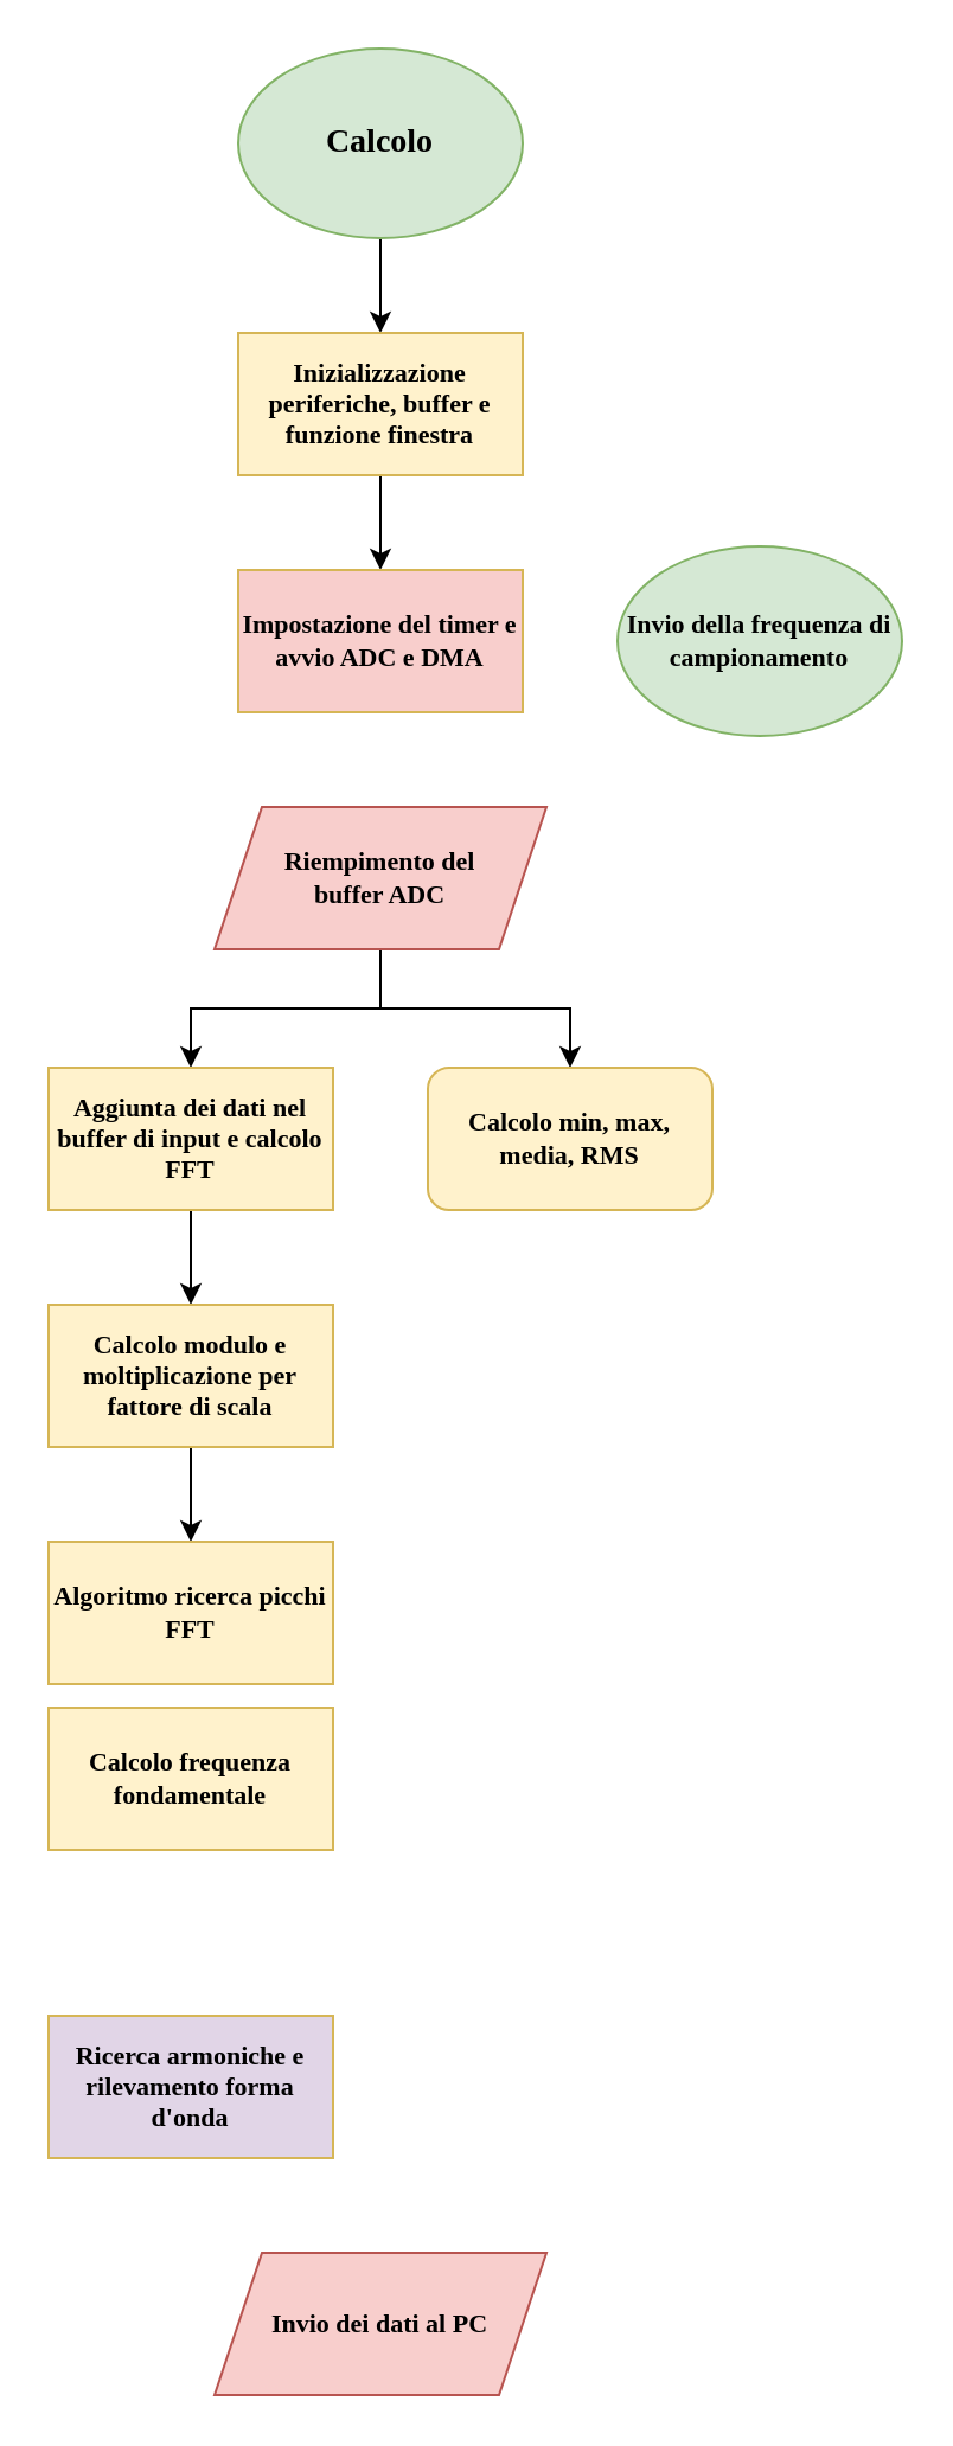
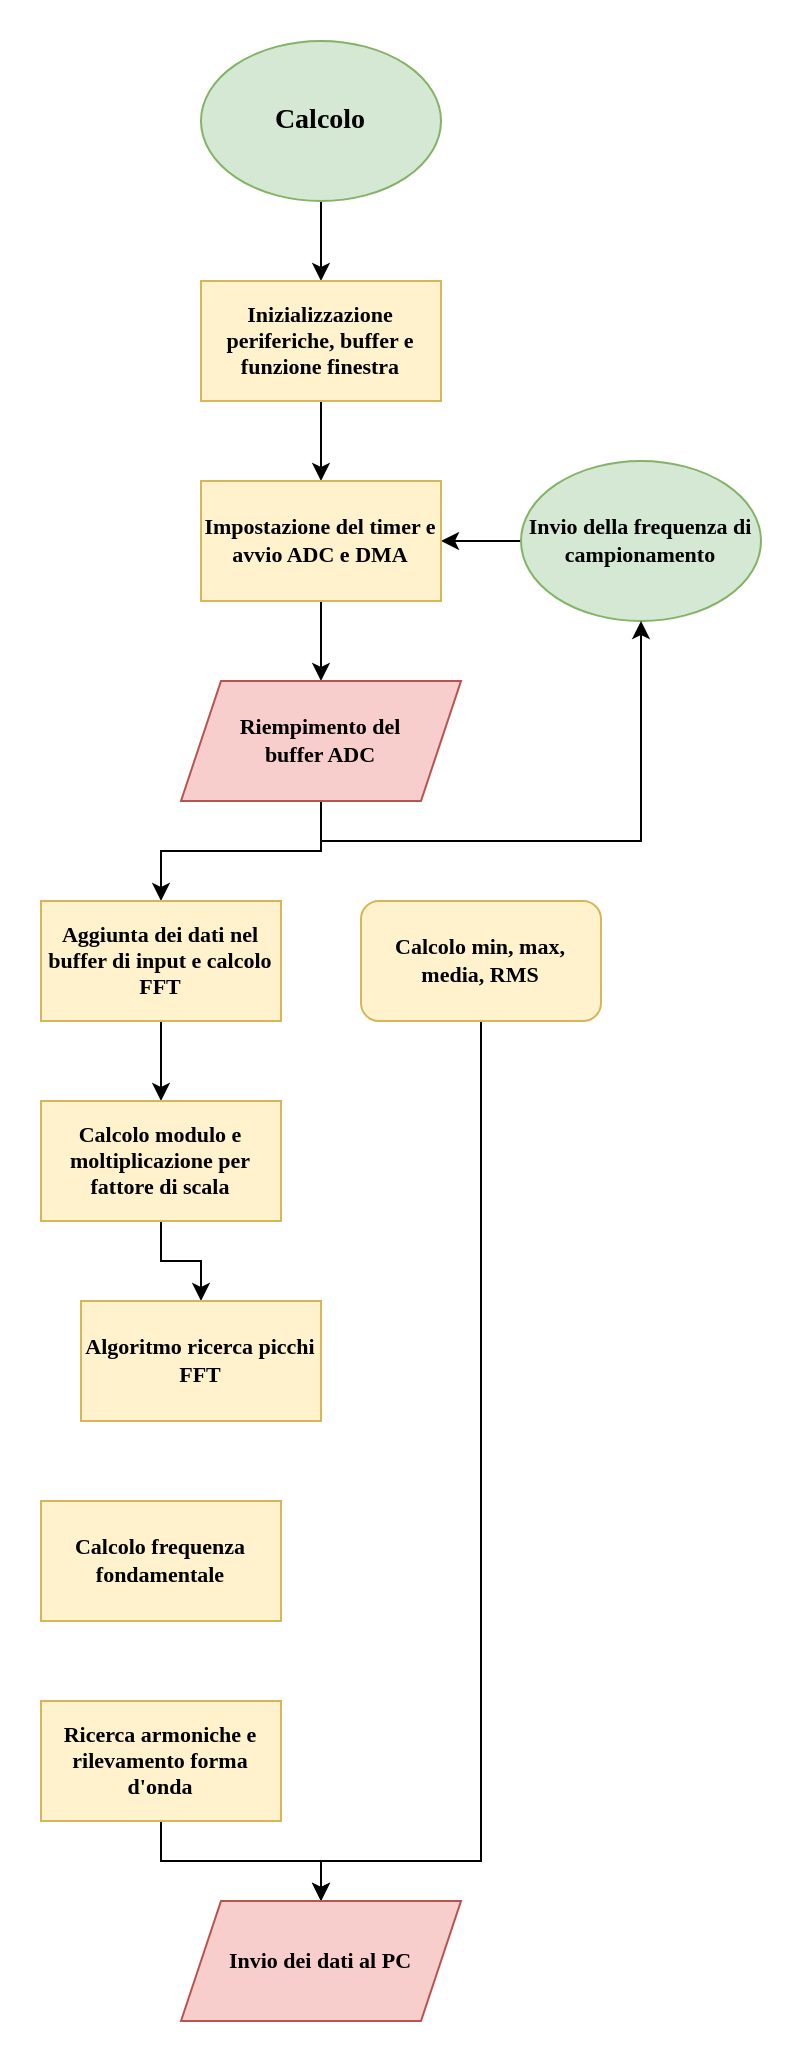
- <mxCell id="9" value="Impostazione del timer e avvio ADC e DMA" style="rounded=0;whiteSpace=wrap;html=1;fontFamily=Artifakt Element;fontSize=11;fontStyle=1;fillColor=#f8cecc;strokeColor=#d6b656;" vertex="1" parent="1"><mxGeometry x="100" y="240" width="120" height="60" as="geometry" /></mxCell>
+ <mxCell id="9" value="Impostazione del timer e avvio ADC e DMA" style="rounded=0;whiteSpace=wrap;html=1;fontFamily=Artifakt Element;fontSize=11;fontStyle=1;fillColor=#fff2cc;strokeColor=#d6b656;" vertex="1" parent="1"><mxGeometry x="100" y="240" width="120" height="60" as="geometry" /></mxCell>
+ <mxCell id="6" value="" style="edgeStyle=orthogonalEdgeStyle;rounded=0;orthogonalLoop=1;jettySize=auto;html=1;fontFamily=Artifakt Element;fontSize=11;fontStyle=1" edge="1" parent="1" source="7" target="9"><mxGeometry relative="1" as="geometry" /></mxCell>
+ <mxCell id="8" value="" style="edgeStyle=orthogonalEdgeStyle;rounded=0;orthogonalLoop=1;jettySize=auto;html=1;fontFamily=Artifakt Element;fontSize=11;fontStyle=1" edge="1" parent="1" source="9" target="12"><mxGeometry relative="1" as="geometry" /></mxCell>
- <mxCell id="11" style="edgeStyle=orthogonalEdgeStyle;rounded=0;orthogonalLoop=1;jettySize=auto;html=1;exitX=0.5;exitY=1;exitDx=0;exitDy=0;entryX=0.5;entryY=0;entryDx=0;entryDy=0;fontFamily=Artifakt Element;fontSize=11;fontStyle=1" edge="1" parent="1" source="12" target="16"><mxGeometry relative="1" as="geometry" /></mxCell>
+ <mxCell id="11" style="edgeStyle=orthogonalEdgeStyle;rounded=0;orthogonalLoop=1;jettySize=auto;html=1;exitX=0.5;exitY=1;exitDx=0;exitDy=0;fontFamily=Artifakt Element;fontSize=11;fontStyle=1;" edge="1" parent="1" source="12" target="7"><mxGeometry relative="1" as="geometry" /></mxCell>
- <mxCell id="19" value="Algoritmo ricerca picchi FFT" style="rounded=0;whiteSpace=wrap;html=1;fontFamily=Artifakt Element;fontSize=11;fontStyle=1;fillColor=#fff2cc;strokeColor=#d6b656;" vertex="1" parent="1"><mxGeometry x="20" y="650" width="120" height="60" as="geometry" /></mxCell>
+ <mxCell id="19" value="Algoritmo ricerca picchi FFT" style="rounded=0;whiteSpace=wrap;html=1;fontFamily=Artifakt Element;fontSize=11;fontStyle=1;fillColor=#fff2cc;strokeColor=#d6b656;" vertex="1" parent="1"><mxGeometry x="40" y="650" width="120" height="60" as="geometry" /></mxCell>
- <mxCell id="20" value="Calcolo frequenza fondamentale" style="rounded=0;whiteSpace=wrap;html=1;fontFamily=Artifakt Element;fontSize=11;fontStyle=1;fillColor=#fff2cc;strokeColor=#d6b656;" vertex="1" parent="1"><mxGeometry x="20" y="720" width="120" height="60" as="geometry" /></mxCell>
+ <mxCell id="20" value="Calcolo frequenza fondamentale" style="rounded=0;whiteSpace=wrap;html=1;fontFamily=Artifakt Element;fontSize=11;fontStyle=1;fillColor=#fff2cc;strokeColor=#d6b656;" vertex="1" parent="1"><mxGeometry x="20" y="750" width="120" height="60" as="geometry" /></mxCell>
+ <mxCell id="15" style="edgeStyle=orthogonalEdgeStyle;rounded=0;orthogonalLoop=1;jettySize=auto;html=1;exitX=0.5;exitY=1;exitDx=0;exitDy=0;entryX=0.5;entryY=0;entryDx=0;entryDy=0;fontFamily=Artifakt Element;fontSize=11;fontStyle=1" edge="1" parent="1" source="16" target="23"><mxGeometry relative="1" as="geometry"><Array as="points"><mxPoint x="240" y="930" /><mxPoint x="160" y="930" /></Array></mxGeometry></mxCell>
- <mxCell id="22" value="Ricerca armoniche e rilevamento forma d'onda" style="rounded=0;whiteSpace=wrap;html=1;fontFamily=Artifakt Element;fontSize=11;fontStyle=1;fillColor=#e1d5e7;strokeColor=#d6b656;" vertex="1" parent="1"><mxGeometry x="20" y="850" width="120" height="60" as="geometry" /></mxCell>
+ <mxCell id="22" value="Ricerca armoniche e rilevamento forma d'onda" style="rounded=0;whiteSpace=wrap;html=1;fontFamily=Artifakt Element;fontSize=11;fontStyle=1;fillColor=#fff2cc;strokeColor=#d6b656;" vertex="1" parent="1"><mxGeometry x="20" y="850" width="120" height="60" as="geometry" /></mxCell>
+ <mxCell id="21" style="edgeStyle=orthogonalEdgeStyle;rounded=0;orthogonalLoop=1;jettySize=auto;html=1;entryX=0.5;entryY=0;entryDx=0;entryDy=0;fontFamily=Artifakt Element;fontSize=11;fontStyle=1" edge="1" parent="1" source="22" target="23"><mxGeometry relative="1" as="geometry" /></mxCell>
